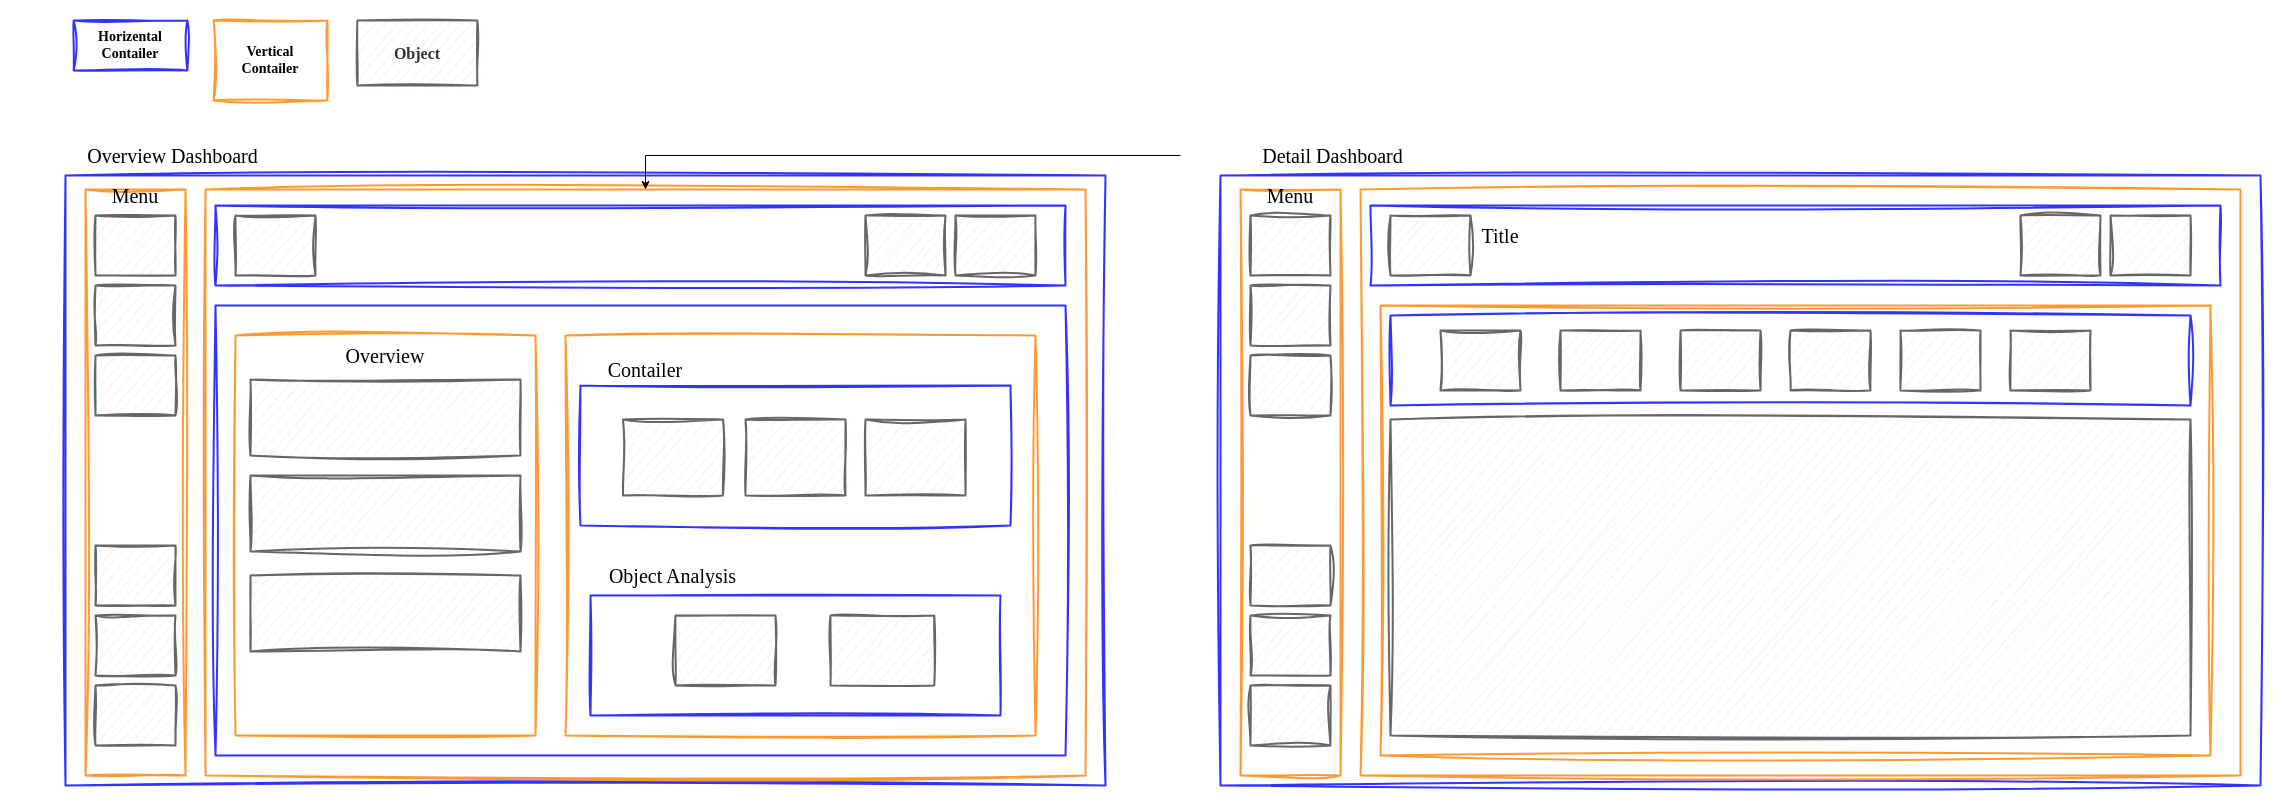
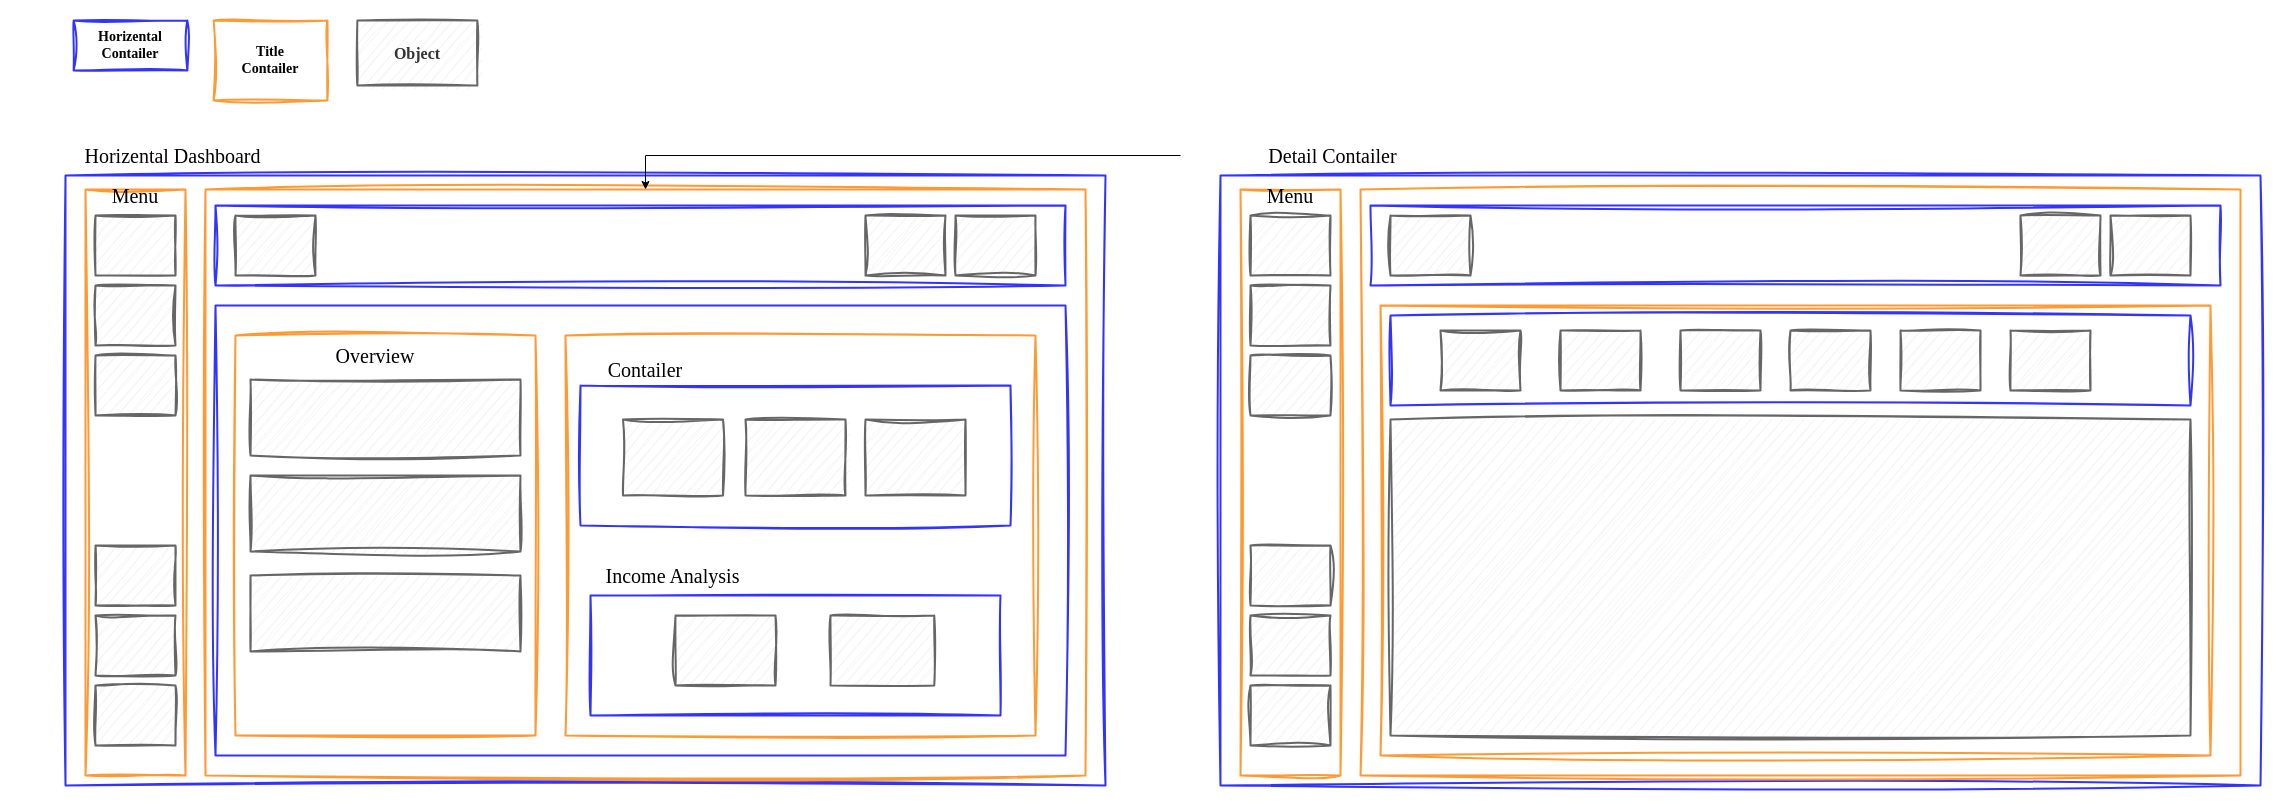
- <mxCell id="60" value="Vertical&lt;br&gt;Contailer" style="rounded=0;whiteSpace=wrap;html=1;fillColor=none;strokeColor=#FF9933;strokeWidth=2;sketch=1;curveFitting=1;jiggle=2;fontFamily=Architects Daughter;fontSource=https%3A%2F%2Ffonts.googleapis.com%2Fcss%3Ffamily%3DArchitects%2BDaughter;fontStyle=1;fontSize=14;" parent="1" vertex="1"><mxGeometry x="213.13" y="20" width="113.75" height="80" as="geometry" /></mxCell>
+ <mxCell id="60" value="Title&lt;br&gt;Contailer" style="rounded=0;whiteSpace=wrap;html=1;fillColor=none;strokeColor=#FF9933;strokeWidth=2;sketch=1;curveFitting=1;jiggle=2;fontFamily=Architects Daughter;fontSource=https%3A%2F%2Ffonts.googleapis.com%2Fcss%3Ffamily%3DArchitects%2BDaughter;fontStyle=1;fontSize=14;" parent="1" vertex="1"><mxGeometry x="213.13" y="20" width="113.75" height="80" as="geometry" /></mxCell>
- <mxCell id="15" value="Overview Dashboard" style="text;html=1;strokeColor=none;fillColor=none;align=center;verticalAlign=middle;whiteSpace=wrap;rounded=0;fontSize=20;fontFamily=Architects Daughter;sketch=1;curveFitting=1;jiggle=2;" parent="1" vertex="1"><mxGeometry x="20" y="145" width="305" height="20" as="geometry" /></mxCell>
+ <mxCell id="15" value="Horizental Dashboard" style="text;html=1;strokeColor=none;fillColor=none;align=center;verticalAlign=middle;whiteSpace=wrap;rounded=0;fontSize=20;fontFamily=Architects Daughter;sketch=1;curveFitting=1;jiggle=2;" parent="1" vertex="1"><mxGeometry x="20" y="145" width="305" height="20" as="geometry" /></mxCell>
- <mxCell id="46" value="Detail Dashboard" style="text;html=1;strokeColor=none;fillColor=none;align=center;verticalAlign=middle;whiteSpace=wrap;rounded=0;fontSize=20;fontFamily=Architects Daughter;strokeWidth=2;sketch=1;curveFitting=1;jiggle=2;" parent="1" vertex="1"><mxGeometry x="1180" y="145" width="305" height="20" as="geometry" /></mxCell>
+ <mxCell id="46" value="Detail Contailer" style="text;html=1;strokeColor=none;fillColor=none;align=center;verticalAlign=middle;whiteSpace=wrap;rounded=0;fontSize=20;fontFamily=Architects Daughter;strokeWidth=2;sketch=1;curveFitting=1;jiggle=2;" parent="1" vertex="1"><mxGeometry x="1180" y="145" width="305" height="20" as="geometry" /></mxCell>
- <mxCell id="48" value="Title" style="text;html=1;strokeColor=none;fillColor=none;align=center;verticalAlign=middle;whiteSpace=wrap;rounded=0;fontSize=20;fontFamily=Architects Daughter;strokeWidth=2;sketch=1;curveFitting=1;jiggle=2;" parent="1" vertex="1"><mxGeometry x="1470" y="225" width="60" height="20" as="geometry" /></mxCell>
- <mxCell id="19" value="Overview" style="text;html=1;strokeColor=none;fillColor=none;align=center;verticalAlign=middle;whiteSpace=wrap;rounded=0;fontSize=20;fontFamily=Architects Daughter;strokeWidth=2;sketch=1;curveFitting=1;jiggle=2;" parent="1" vertex="1"><mxGeometry x="355" y="345" width="60" height="20" as="geometry" /></mxCell>
+ <mxCell id="19" value="Overview" style="text;html=1;strokeColor=none;fillColor=none;align=center;verticalAlign=middle;whiteSpace=wrap;rounded=0;fontSize=20;fontFamily=Architects Daughter;strokeWidth=2;sketch=1;curveFitting=1;jiggle=2;" parent="1" vertex="1"><mxGeometry x="345" y="345" width="60" height="20" as="geometry" /></mxCell>
- <mxCell id="24" value="Object Analysis" style="text;html=1;strokeColor=none;fillColor=none;align=center;verticalAlign=middle;whiteSpace=wrap;rounded=0;fontSize=20;fontFamily=Architects Daughter;strokeWidth=2;sketch=1;curveFitting=1;jiggle=2;" parent="1" vertex="1"><mxGeometry x="585" y="565" width="175" height="20" as="geometry" /></mxCell>
+ <mxCell id="24" value="Income Analysis" style="text;html=1;strokeColor=none;fillColor=none;align=center;verticalAlign=middle;whiteSpace=wrap;rounded=0;fontSize=20;fontFamily=Architects Daughter;strokeWidth=2;sketch=1;curveFitting=1;jiggle=2;" parent="1" vertex="1"><mxGeometry x="585" y="565" width="175" height="20" as="geometry" /></mxCell>
